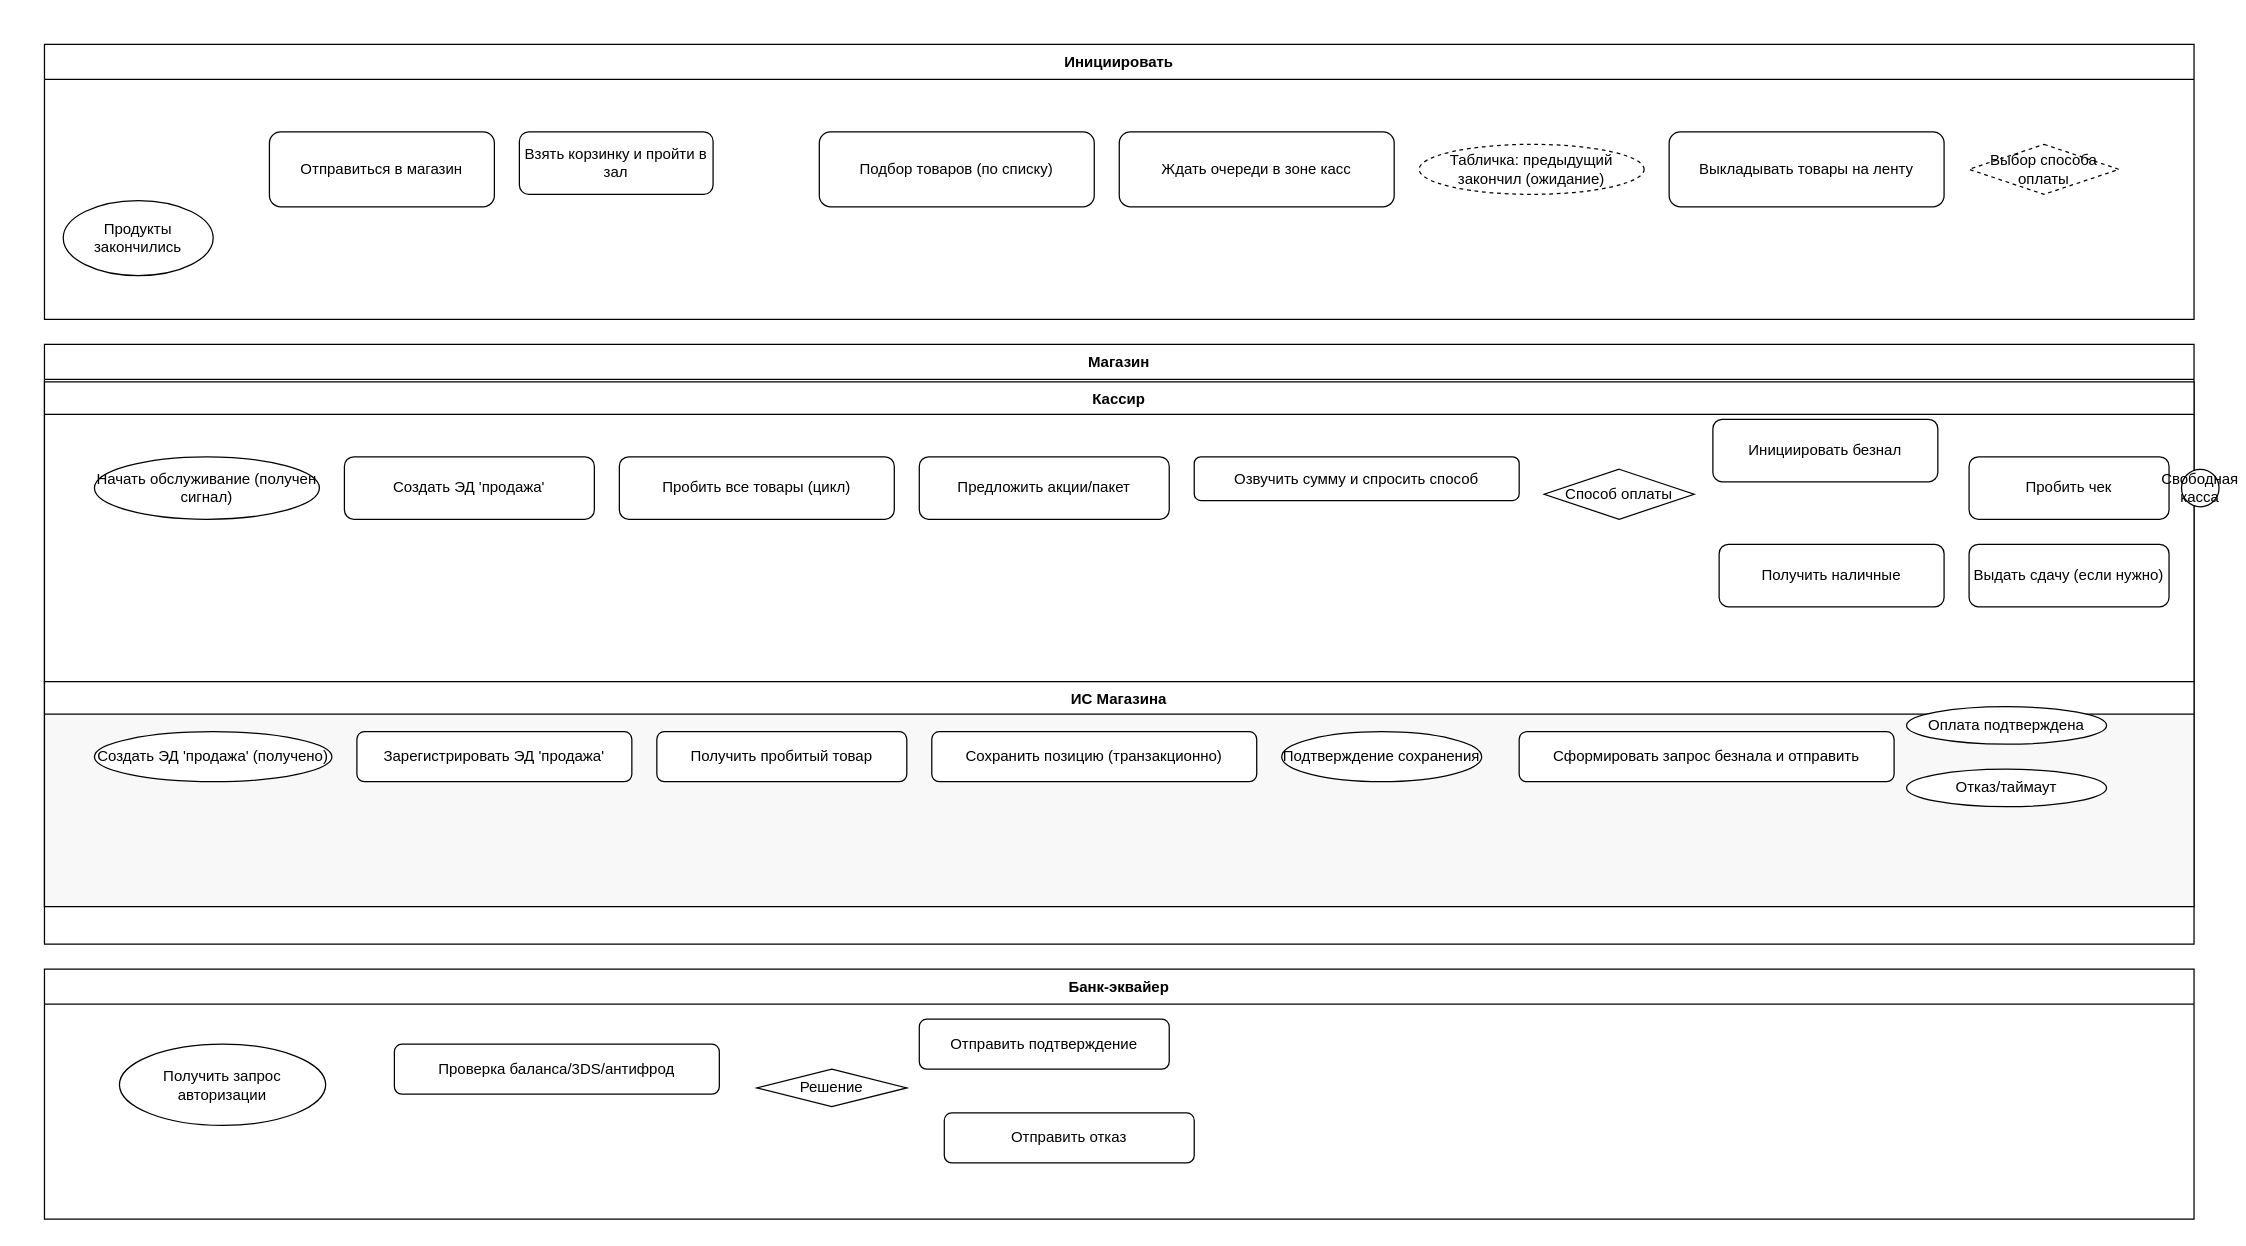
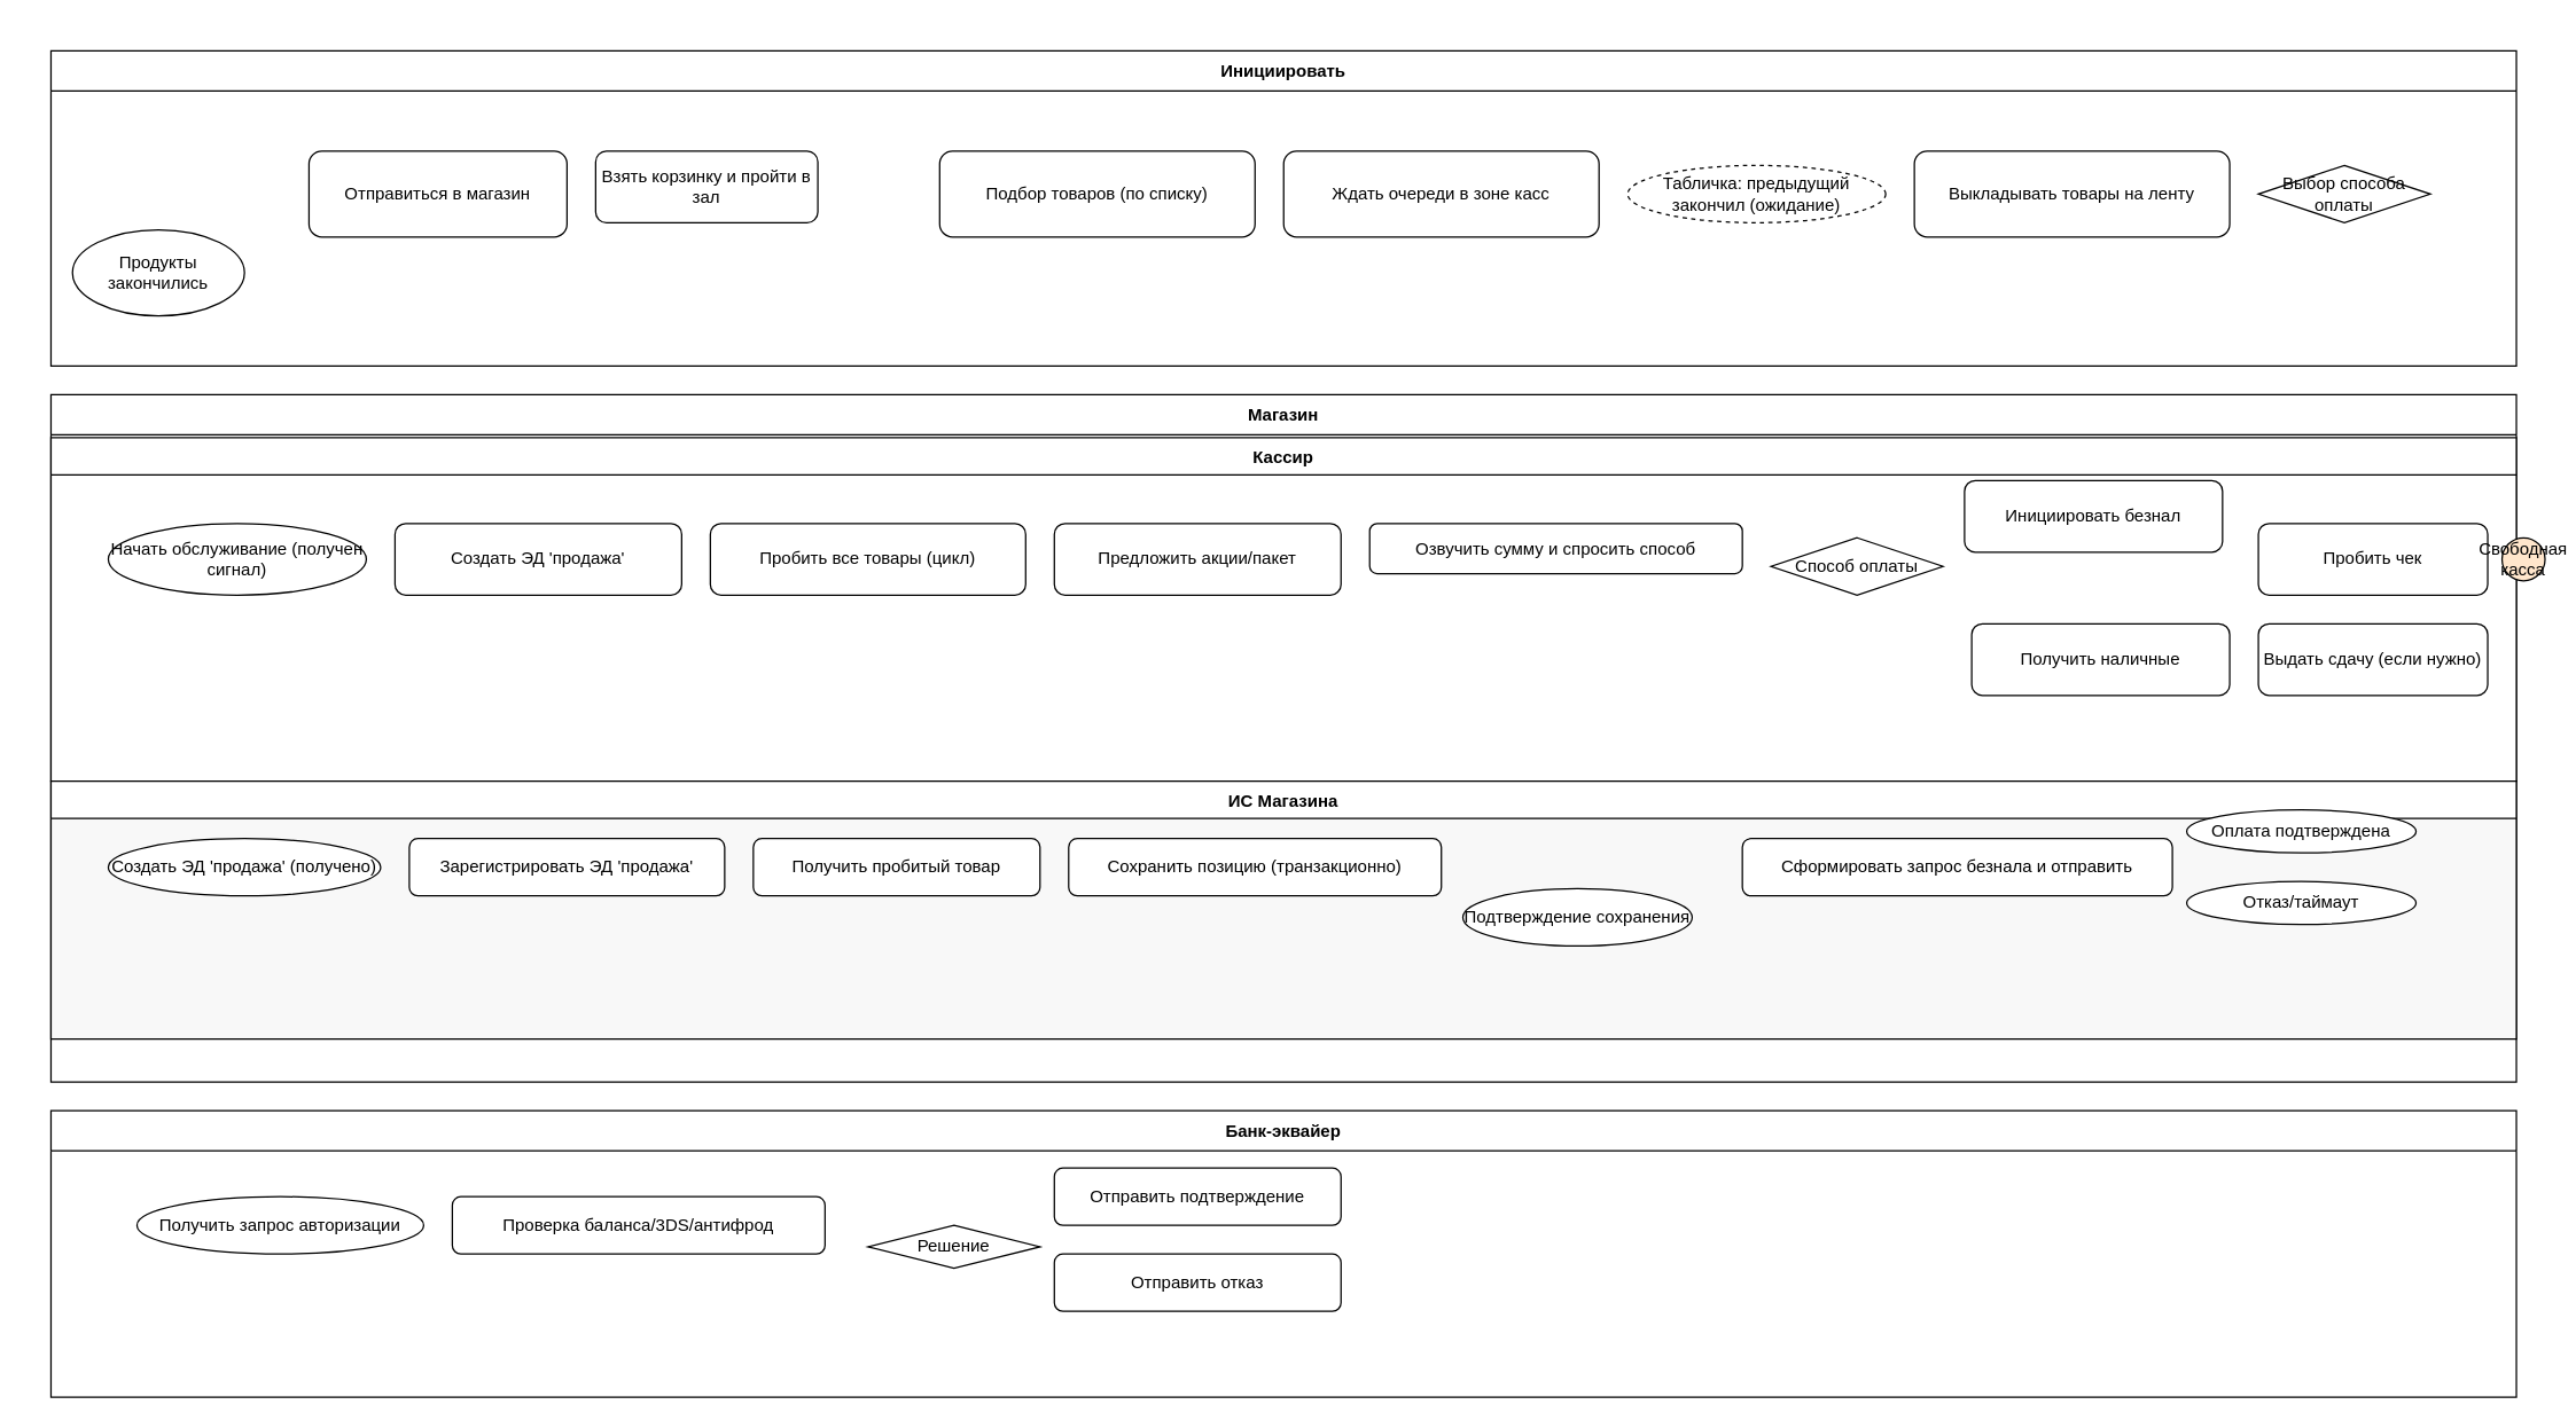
- <mxCell id="10" value="Выбор способа оплаты" style="rhombus;whiteSpace=wrap;html=1;dashed=1;" vertex="1" parent="2"><mxGeometry x="1540" y="80" width="120" height="40" as="geometry" /></mxCell>
+ <mxCell id="10" value="Выбор способа оплаты" style="rhombus;whiteSpace=wrap;html=1;" vertex="1" parent="2"><mxGeometry x="1540" y="80" width="120" height="40" as="geometry" /></mxCell>
- <mxCell id="24" value="Свободная касса" style="ellipse;whiteSpace=wrap;html=1;" vertex="1" parent="12"><mxGeometry x="1710" y="70" width="30" height="30" as="geometry" /></mxCell>
+ <mxCell id="24" value="Свободная касса" style="ellipse;whiteSpace=wrap;html=1;fillColor=#ffe6cc;" vertex="1" parent="12"><mxGeometry x="1710" y="70" width="30" height="30" as="geometry" /></mxCell>
- <mxCell id="29" value="Подтверждение сохранения" style="ellipse;whiteSpace=wrap;html=1;" vertex="1" parent="13"><mxGeometry x="990" y="40" width="160" height="40" as="geometry" /></mxCell>
+ <mxCell id="29" value="Подтверждение сохранения" style="ellipse;whiteSpace=wrap;html=1;" vertex="1" parent="13"><mxGeometry x="985" y="75" width="160" height="40" as="geometry" /></mxCell>
- <mxCell id="34" value="Получить запрос авторизации" style="ellipse;whiteSpace=wrap;html=1;" vertex="1" parent="33"><mxGeometry x="60" y="60" width="165" height="65" as="geometry" /></mxCell>
+ <mxCell id="34" value="Получить запрос авторизации" style="ellipse;whiteSpace=wrap;html=1;" vertex="1" parent="33"><mxGeometry x="60" y="60" width="200" height="40" as="geometry" /></mxCell>
- <mxCell id="38" value="Отправить отказ" style="rounded=1;whiteSpace=wrap;html=1;" vertex="1" parent="33"><mxGeometry x="720" y="115" width="200" height="40" as="geometry" /></mxCell>
+ <mxCell id="38" value="Отправить отказ" style="rounded=1;whiteSpace=wrap;html=1;" vertex="1" parent="33"><mxGeometry x="700" y="100" width="200" height="40" as="geometry" /></mxCell>
